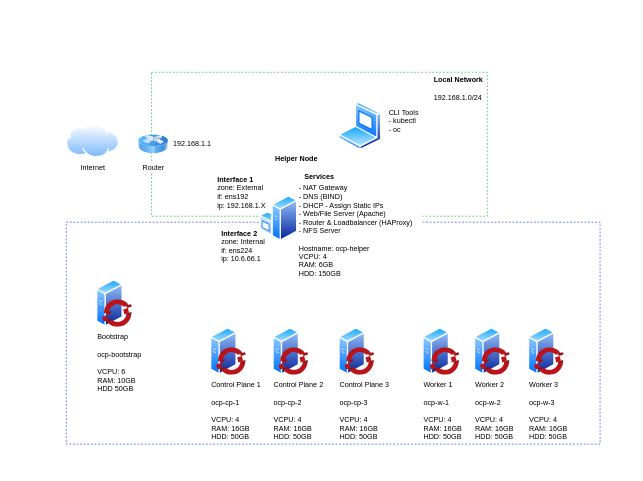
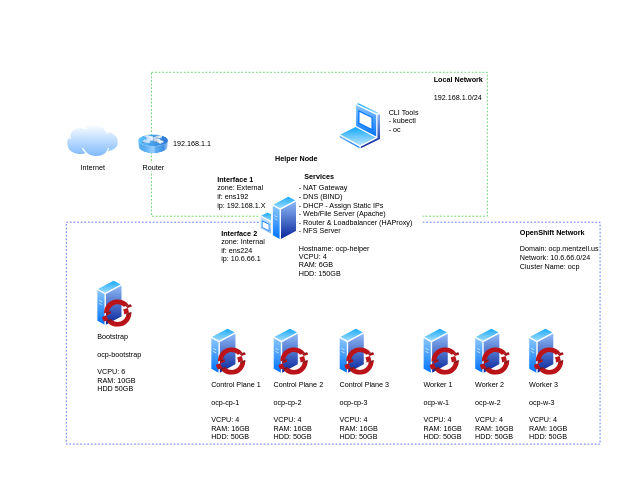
+ <mxCell id="23" value="&lt;div style=&quot;text-align: left&quot;&gt;&lt;span&gt;&lt;b&gt;OpenShift Network&lt;/b&gt;&lt;/span&gt;&lt;/div&gt;&lt;br&gt;&lt;div style=&quot;text-align: left&quot;&gt;&lt;span&gt;Domain: ocp.mentzell.us&lt;/span&gt;&lt;/div&gt;&lt;div style=&quot;text-align: left&quot;&gt;&lt;span&gt;Network: 10.6.66.0/24&lt;/span&gt;&lt;/div&gt;&lt;div style=&quot;text-align: left&quot;&gt;&lt;span&gt;Cluster Name: ocp&lt;/span&gt;&lt;/div&gt;" style="text;html=1;strokeColor=none;fillColor=none;align=right;verticalAlign=middle;whiteSpace=wrap;rounded=0;dashed=1;" parent="1" vertex="1"><mxGeometry x="855" y="380" width="145" height="70" as="geometry" /></mxCell>
